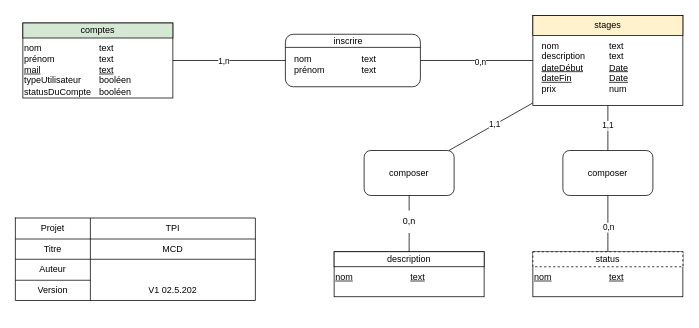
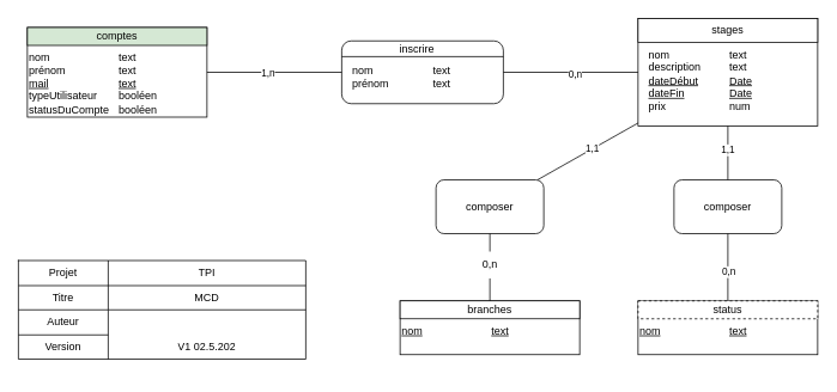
- <mxCell id="8" value="stages" style="rounded=0;whiteSpace=wrap;html=1;fillColor=#fff2cc;" parent="6" vertex="1"><mxGeometry width="200" height="26.667" as="geometry" /></mxCell>
+ <mxCell id="8" value="stages" style="rounded=0;whiteSpace=wrap;html=1;" parent="6" vertex="1"><mxGeometry width="200" height="26.667" as="geometry" /></mxCell>
- <mxCell id="37" value="description" style="rounded=0;whiteSpace=wrap;html=1;" parent="1" vertex="1"><mxGeometry x="445" y="335" width="200" height="20" as="geometry" /></mxCell>
+ <mxCell id="37" value="branches" style="rounded=0;whiteSpace=wrap;html=1;" parent="1" vertex="1"><mxGeometry x="445" y="335" width="200" height="20" as="geometry" /></mxCell>
